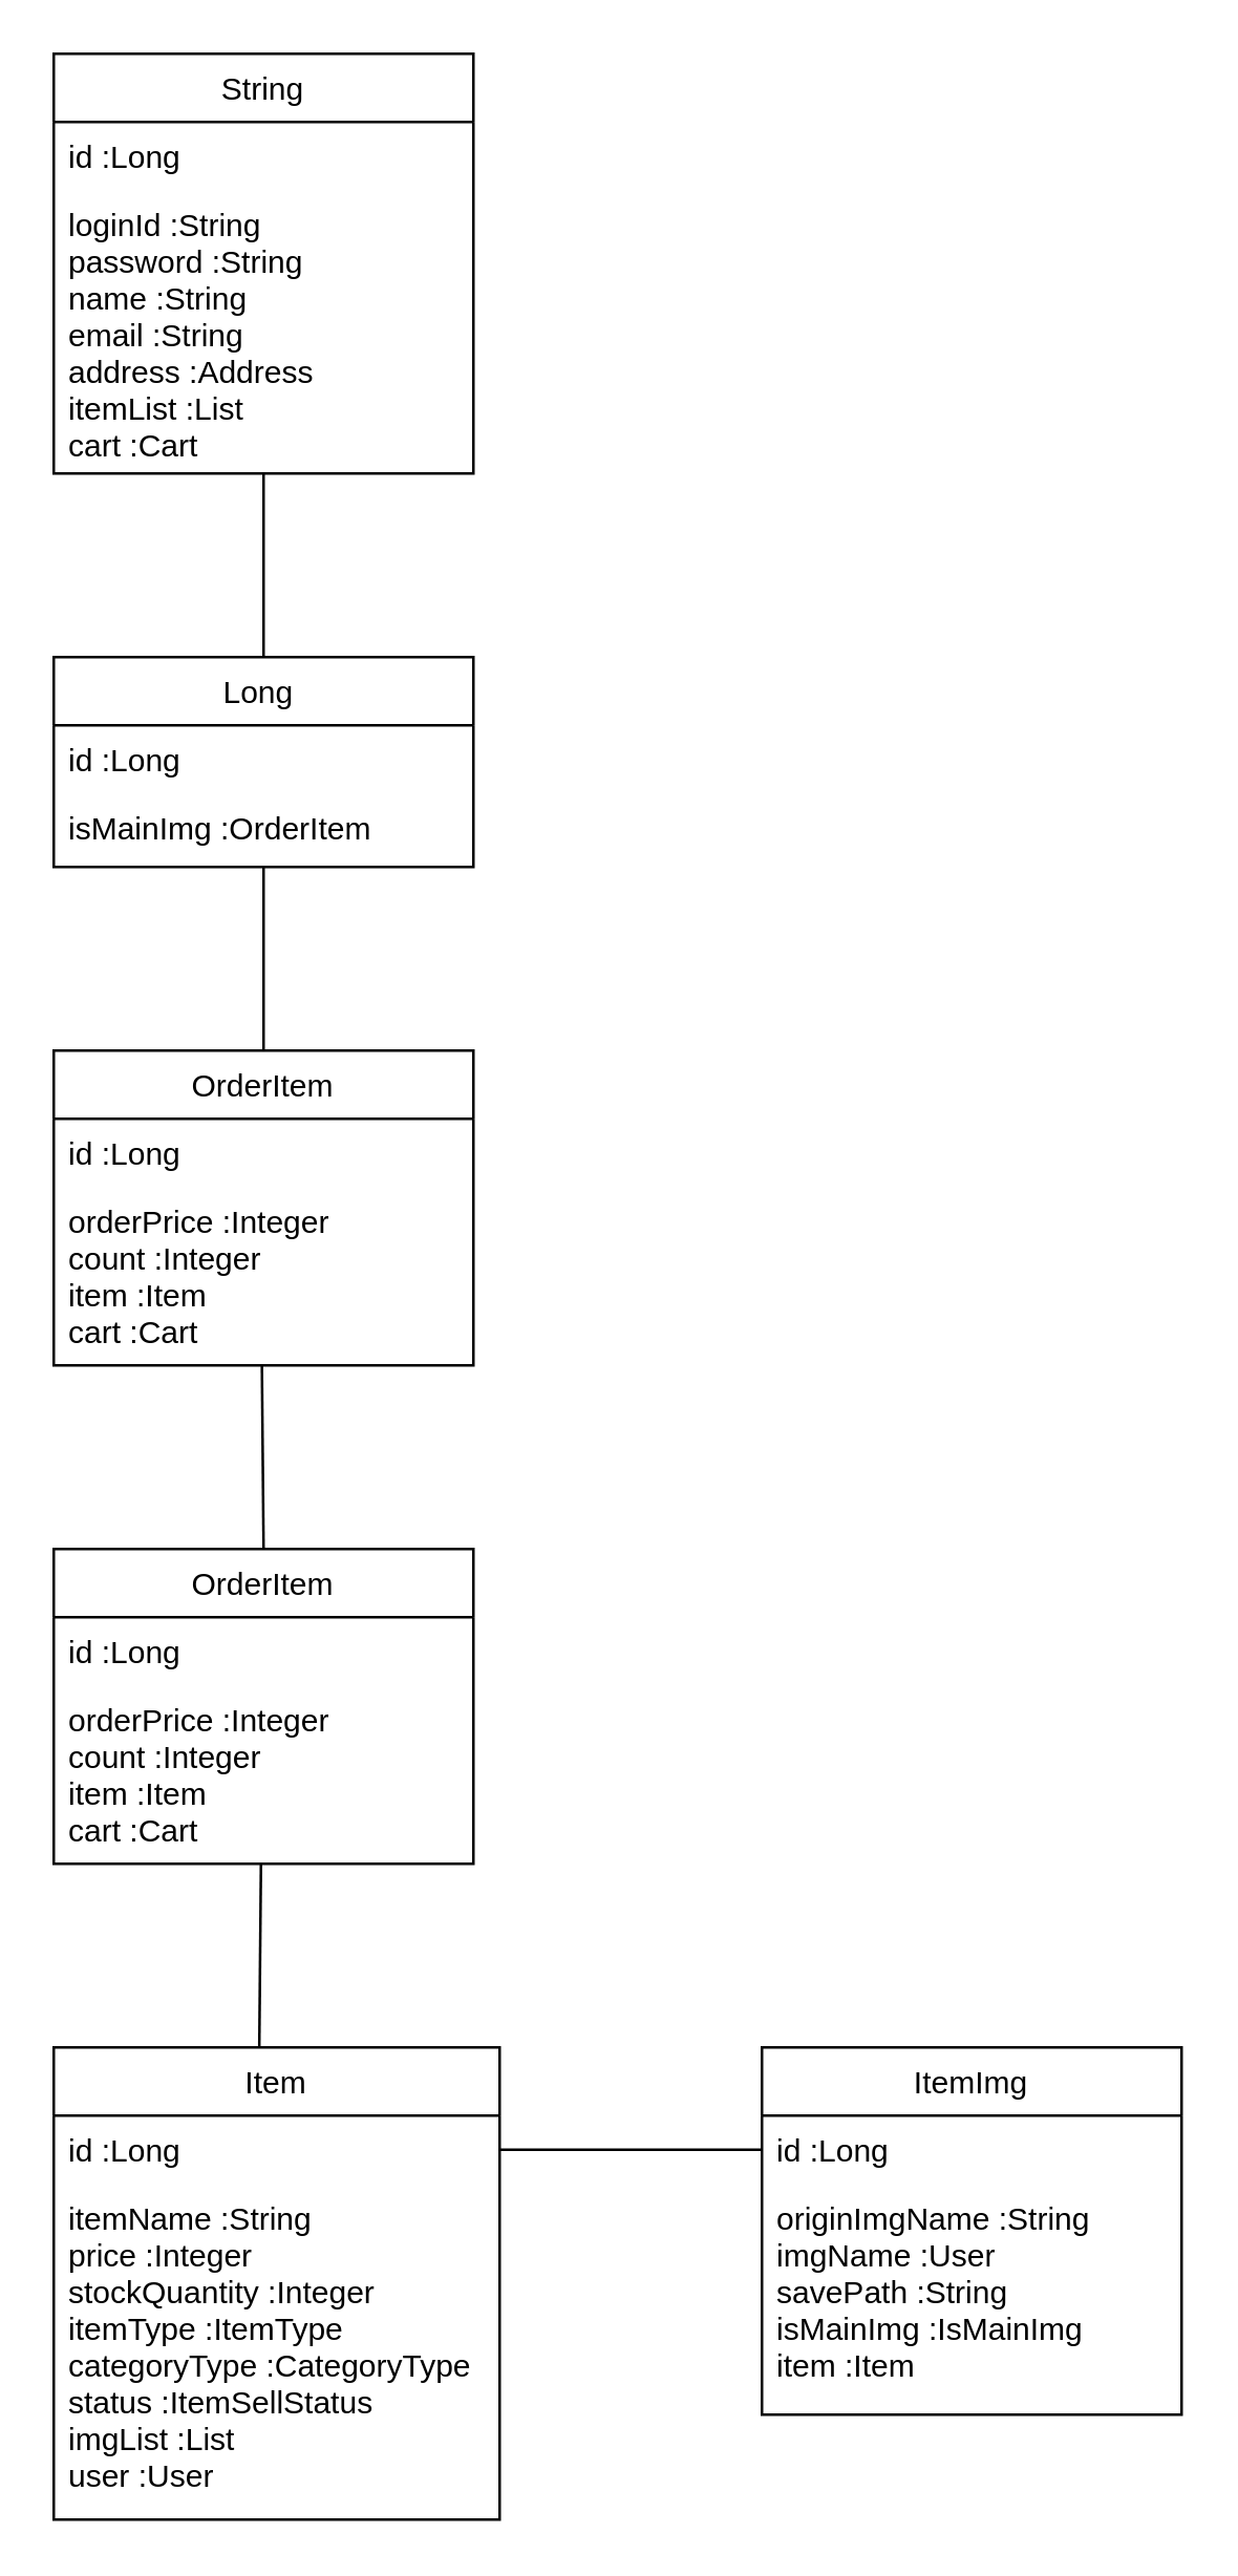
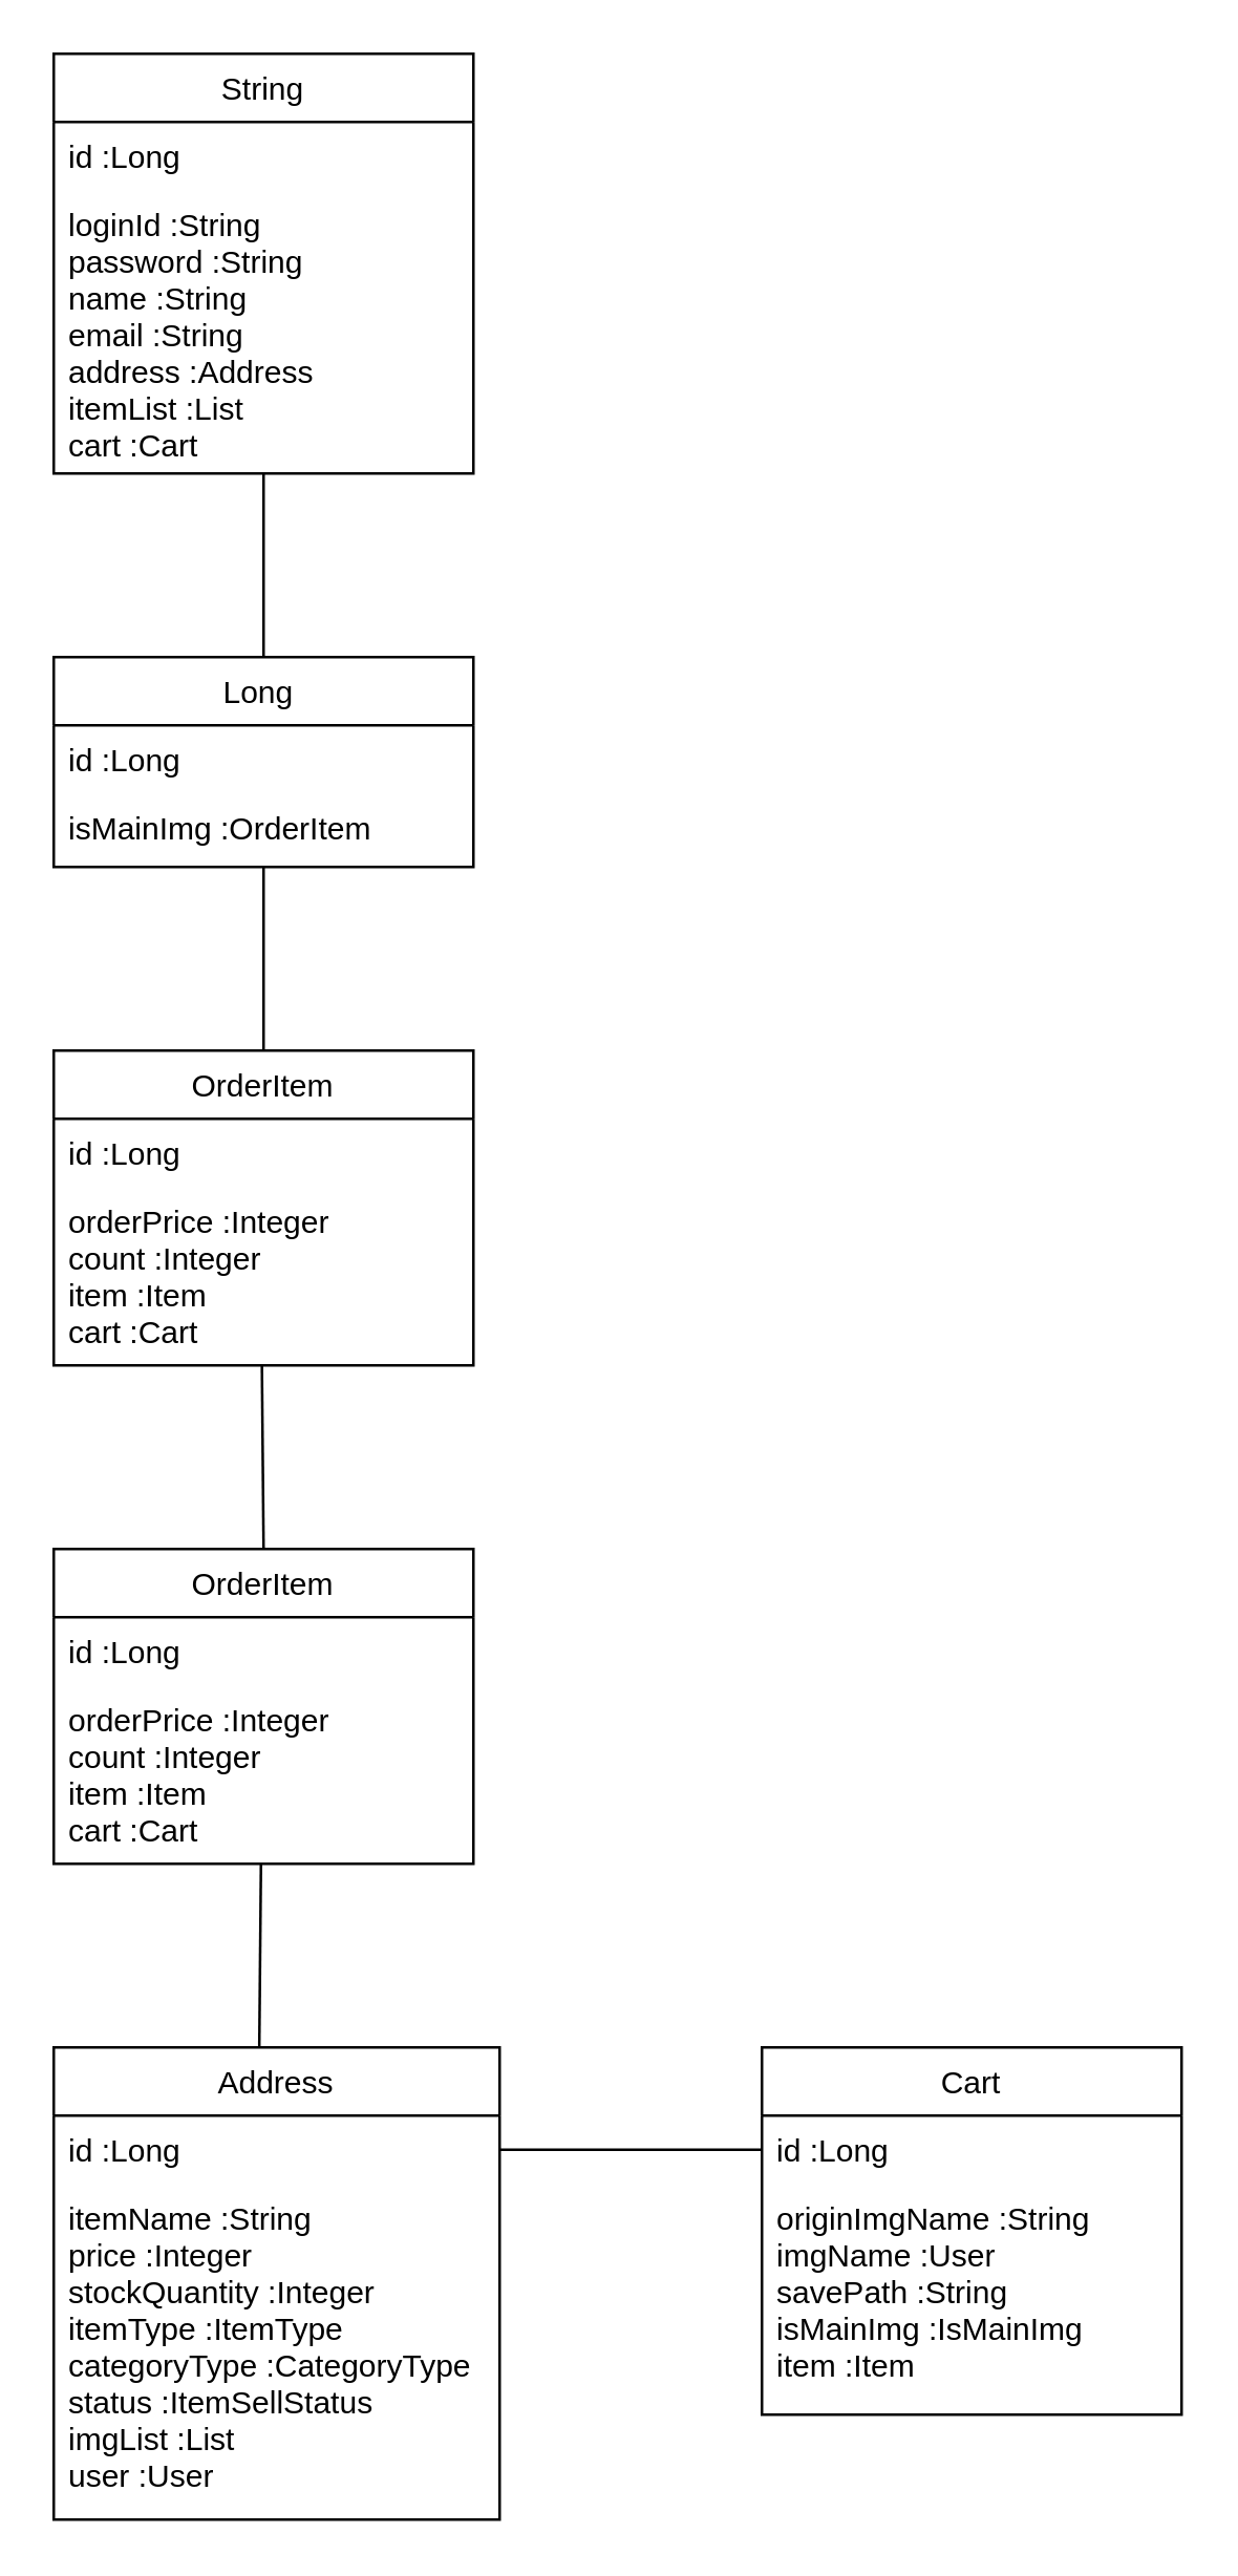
- <mxCell id="17" value="Item&#10;" style="swimlane;fontStyle=0;align=center;verticalAlign=top;childLayout=stackLayout;horizontal=1;startSize=26;horizontalStack=0;resizeParent=1;resizeLast=0;collapsible=1;marginBottom=0;rounded=0;shadow=0;strokeWidth=1;" vertex="1" parent="1"><mxGeometry x="20" y="780" width="170" height="180" as="geometry"><mxRectangle x="130" y="380" width="160" height="26" as="alternateBounds" /></mxGeometry></mxCell>
+ <mxCell id="17" value="Address&#10;" style="swimlane;fontStyle=0;align=center;verticalAlign=top;childLayout=stackLayout;horizontal=1;startSize=26;horizontalStack=0;resizeParent=1;resizeLast=0;collapsible=1;marginBottom=0;rounded=0;shadow=0;strokeWidth=1;" vertex="1" parent="1"><mxGeometry x="20" y="780" width="170" height="180" as="geometry"><mxRectangle x="130" y="380" width="160" height="26" as="alternateBounds" /></mxGeometry></mxCell>
- <mxCell id="21" value="ItemImg" style="swimlane;fontStyle=0;align=center;verticalAlign=top;childLayout=stackLayout;horizontal=1;startSize=26;horizontalStack=0;resizeParent=1;resizeLast=0;collapsible=1;marginBottom=0;rounded=0;shadow=0;strokeWidth=1;" vertex="1" parent="1"><mxGeometry x="290" y="780" width="160" height="140" as="geometry"><mxRectangle x="130" y="380" width="160" height="26" as="alternateBounds" /></mxGeometry></mxCell>
+ <mxCell id="21" value="Cart" style="swimlane;fontStyle=0;align=center;verticalAlign=top;childLayout=stackLayout;horizontal=1;startSize=26;horizontalStack=0;resizeParent=1;resizeLast=0;collapsible=1;marginBottom=0;rounded=0;shadow=0;strokeWidth=1;" vertex="1" parent="1"><mxGeometry x="290" y="780" width="160" height="140" as="geometry"><mxRectangle x="130" y="380" width="160" height="26" as="alternateBounds" /></mxGeometry></mxCell>
